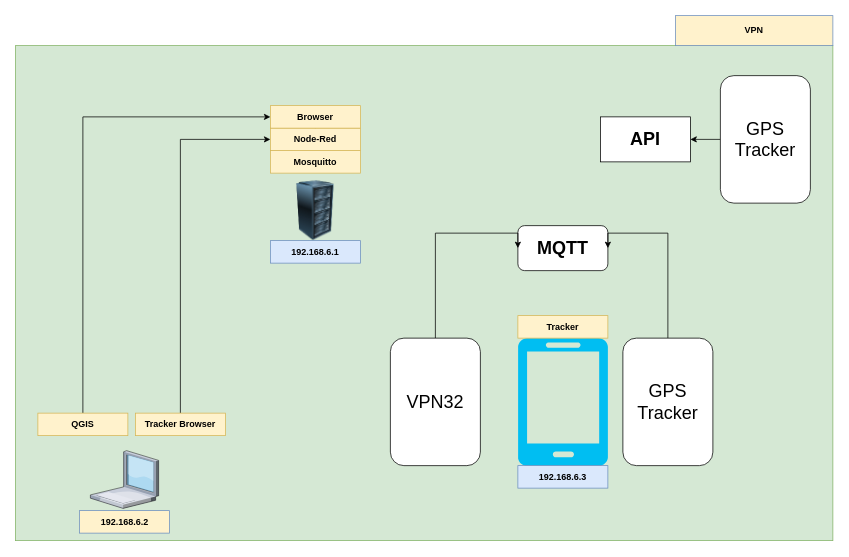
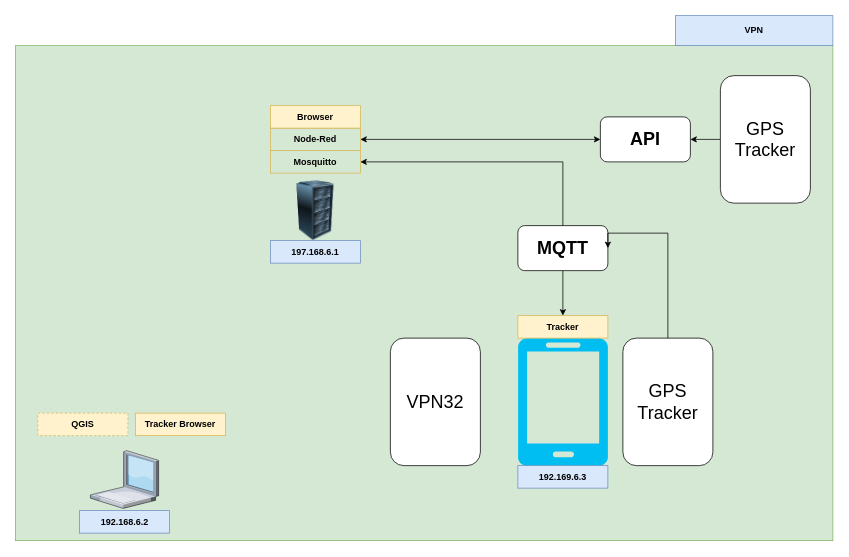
- <mxCell id="3" value="VPN" style="rounded=0;whiteSpace=wrap;html=1;fontStyle=1;fillColor=#fff2cc;strokeColor=#6c8ebf;" parent="1" vertex="1"><mxGeometry x="900" y="20" width="210" height="40" as="geometry" /></mxCell>
+ <mxCell id="3" value="VPN" style="rounded=0;whiteSpace=wrap;html=1;fontStyle=1;fillColor=#dae8fc;strokeColor=#6c8ebf;" parent="1" vertex="1"><mxGeometry x="900" y="20" width="210" height="40" as="geometry" /></mxCell>
- <mxCell id="16" style="edgeStyle=orthogonalEdgeStyle;rounded=0;orthogonalLoop=1;jettySize=auto;html=1;entryX=0;entryY=0.5;entryDx=0;entryDy=0;" parent="1" source="17" target="15" edge="1"><mxGeometry relative="1" as="geometry"><Array as="points"><mxPoint x="110" y="155" /></Array></mxGeometry></mxCell>
- <mxCell id="14" value="Node-Red" style="rounded=0;whiteSpace=wrap;html=1;fontStyle=1;fillColor=#fff2cc;strokeColor=#d6b656;" parent="1" vertex="1"><mxGeometry x="360" y="170" width="120" height="30" as="geometry" /></mxCell>
+ <mxCell id="14" value="Node-Red" style="rounded=0;whiteSpace=wrap;html=1;fontStyle=1;fillColor=#d5e8d4;strokeColor=#d6b656;" parent="1" vertex="1"><mxGeometry x="360" y="170" width="120" height="30" as="geometry" /></mxCell>
- <mxCell id="25" value="&lt;b style=&quot;font-size: 24px&quot;&gt;API&lt;/b&gt;" style="whiteSpace=wrap;html=1;fontSize=24;rounded=0;" vertex="1" parent="1"><mxGeometry x="800" y="155" width="120" height="60" as="geometry" /></mxCell>
+ <mxCell id="25" value="&lt;b style=&quot;font-size: 24px&quot;&gt;API&lt;/b&gt;" style="rounded=1;whiteSpace=wrap;html=1;fontSize=24;" vertex="1" parent="1"><mxGeometry x="800" y="155" width="120" height="60" as="geometry" /></mxCell>
- <mxCell id="13" style="edgeStyle=orthogonalEdgeStyle;rounded=0;orthogonalLoop=1;jettySize=auto;html=1;fontSize=24;startArrow=classic;startFill=1;" edge="1" parent="1" source="14" target="15"><mxGeometry relative="1" as="geometry" /></mxCell>
+ <mxCell id="13" style="edgeStyle=orthogonalEdgeStyle;rounded=0;orthogonalLoop=1;jettySize=auto;html=1;fontSize=24;startArrow=classic;startFill=1;" edge="1" parent="1" source="14" target="25"><mxGeometry relative="1" as="geometry" /></mxCell>
- <mxCell id="12" value="Mosquitto" style="rounded=0;whiteSpace=wrap;html=1;fontStyle=1;fillColor=#fff2cc;strokeColor=#d6b656;" parent="1" vertex="1"><mxGeometry x="360" y="200" width="120" height="30" as="geometry" /></mxCell>
+ <mxCell id="12" value="Mosquitto" style="rounded=0;whiteSpace=wrap;html=1;fontStyle=1;fillColor=#d5e8d4;strokeColor=#d6b656;" parent="1" vertex="1"><mxGeometry x="360" y="200" width="120" height="30" as="geometry" /></mxCell>
+ <mxCell id="10" style="edgeStyle=orthogonalEdgeStyle;rounded=0;orthogonalLoop=1;jettySize=auto;html=1;entryX=1;entryY=0.5;entryDx=0;entryDy=0;startArrow=classic;startFill=1;" parent="1" source="11" target="12" edge="1"><mxGeometry relative="1" as="geometry"><Array as="points"><mxPoint x="750" y="215" /></Array></mxGeometry></mxCell>
- <mxCell id="18" style="edgeStyle=orthogonalEdgeStyle;rounded=0;orthogonalLoop=1;jettySize=auto;html=1;entryX=0;entryY=0.5;entryDx=0;entryDy=0;" parent="1" source="19" target="14" edge="1"><mxGeometry relative="1" as="geometry"><Array as="points"><mxPoint x="240" y="185" /></Array></mxGeometry></mxCell>
- <mxCell id="8" value="192.168.6.1" style="rounded=0;whiteSpace=wrap;html=1;fontStyle=1;fillColor=#dae8fc;strokeColor=#6c8ebf;" parent="1" vertex="1"><mxGeometry x="360" y="320" width="120" height="30" as="geometry" /></mxCell>
+ <mxCell id="8" value="197.168.6.1" style="rounded=0;whiteSpace=wrap;html=1;fontStyle=1;fillColor=#dae8fc;strokeColor=#6c8ebf;" parent="1" vertex="1"><mxGeometry x="360" y="320" width="120" height="30" as="geometry" /></mxCell>
- <mxCell id="21" style="edgeStyle=orthogonalEdgeStyle;rounded=0;orthogonalLoop=1;jettySize=auto;html=1;entryX=0;entryY=0.5;entryDx=0;entryDy=0;fontSize=24;startArrow=none;startFill=0;" edge="1" parent="1" source="22" target="20"><mxGeometry relative="1" as="geometry"><Array as="points"><mxPoint x="580" y="310" /></Array></mxGeometry></mxCell>
- <mxCell id="17" value="QGIS" style="rounded=0;whiteSpace=wrap;html=1;fontStyle=1;fillColor=#fff2cc;strokeColor=#d6b656;" parent="1" vertex="1"><mxGeometry x="50" y="550" width="120" height="30" as="geometry" /></mxCell>
+ <mxCell id="17" value="QGIS" style="rounded=0;whiteSpace=wrap;html=1;fontStyle=1;fillColor=#fff2cc;strokeColor=#d6b656;dashed=1;" parent="1" vertex="1"><mxGeometry x="50" y="550" width="120" height="30" as="geometry" /></mxCell>
- <mxCell id="7" value="192.168.6.3" style="rounded=0;whiteSpace=wrap;html=1;fontStyle=1;fillColor=#dae8fc;strokeColor=#6c8ebf;" parent="1" vertex="1"><mxGeometry x="690" y="620" width="120" height="30" as="geometry" /></mxCell>
+ <mxCell id="7" value="192.169.6.3" style="rounded=0;whiteSpace=wrap;html=1;fontStyle=1;fillColor=#dae8fc;strokeColor=#6c8ebf;" parent="1" vertex="1"><mxGeometry x="690" y="620" width="120" height="30" as="geometry" /></mxCell>
- <mxCell id="9" value="192.168.6.2" style="rounded=0;whiteSpace=wrap;html=1;fontStyle=1;fillColor=#fff2cc;strokeColor=#6c8ebf;" parent="1" vertex="1"><mxGeometry x="105.5" y="680" width="120" height="30" as="geometry" /></mxCell>
+ <mxCell id="9" value="192.168.6.2" style="rounded=0;whiteSpace=wrap;html=1;fontStyle=1;fillColor=#dae8fc;strokeColor=#6c8ebf;" parent="1" vertex="1"><mxGeometry x="105.5" y="680" width="120" height="30" as="geometry" /></mxCell>
